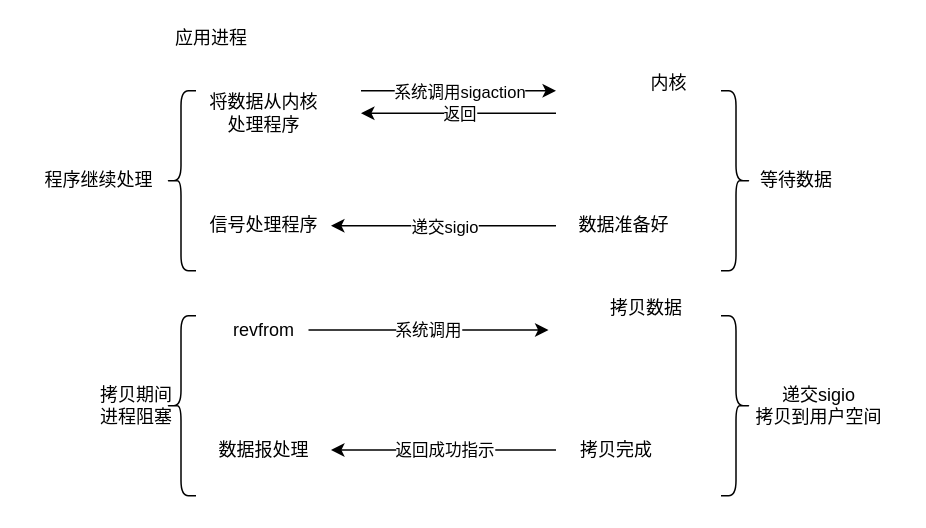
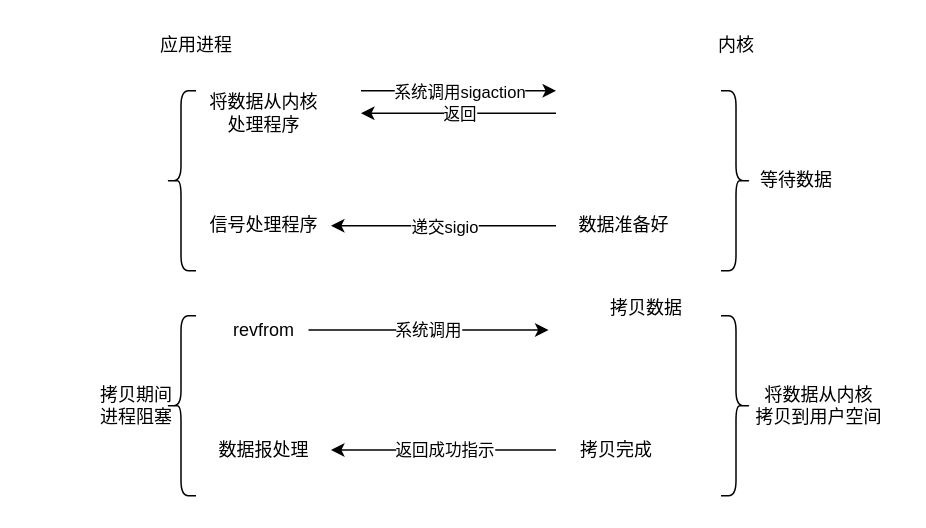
- <mxCell id="6" value="应用进程" style="text;html=1;align=center;verticalAlign=middle;resizable=0;points=[];autosize=1;strokeColor=none;" vertex="1" parent="1"><mxGeometry x="110" y="15" width="60" height="20" as="geometry" /></mxCell>
+ <mxCell id="6" value="应用进程" style="text;html=1;align=center;verticalAlign=middle;resizable=0;points=[];autosize=1;strokeColor=none;" vertex="1" parent="1"><mxGeometry x="100" y="20" width="60" height="20" as="geometry" /></mxCell>
- <mxCell id="7" value="内核" style="text;html=1;align=center;verticalAlign=middle;resizable=0;points=[];autosize=1;strokeColor=none;" vertex="1" parent="1"><mxGeometry x="425" y="45" width="40" height="20" as="geometry" /></mxCell>
+ <mxCell id="7" value="内核" style="text;html=1;align=center;verticalAlign=middle;resizable=0;points=[];autosize=1;strokeColor=none;" vertex="1" parent="1"><mxGeometry x="470" y="20" width="40" height="20" as="geometry" /></mxCell>
- <mxCell id="24" value="程序继续处理" style="text;html=1;align=center;verticalAlign=middle;resizable=0;points=[];autosize=1;strokeColor=none;" vertex="1" parent="1"><mxGeometry x="20" y="110" width="90" height="20" as="geometry" /></mxCell>
- <mxCell id="26" value="递交sigio&lt;br&gt;拷贝到用户空间" style="text;html=1;align=center;verticalAlign=middle;resizable=0;points=[];autosize=1;strokeColor=none;" vertex="1" parent="1"><mxGeometry x="495" y="255" width="100" height="30" as="geometry" /></mxCell>
+ <mxCell id="26" value="将数据从内核&lt;br&gt;拷贝到用户空间" style="text;html=1;align=center;verticalAlign=middle;resizable=0;points=[];autosize=1;strokeColor=none;" vertex="1" parent="1"><mxGeometry x="495" y="255" width="100" height="30" as="geometry" /></mxCell>
